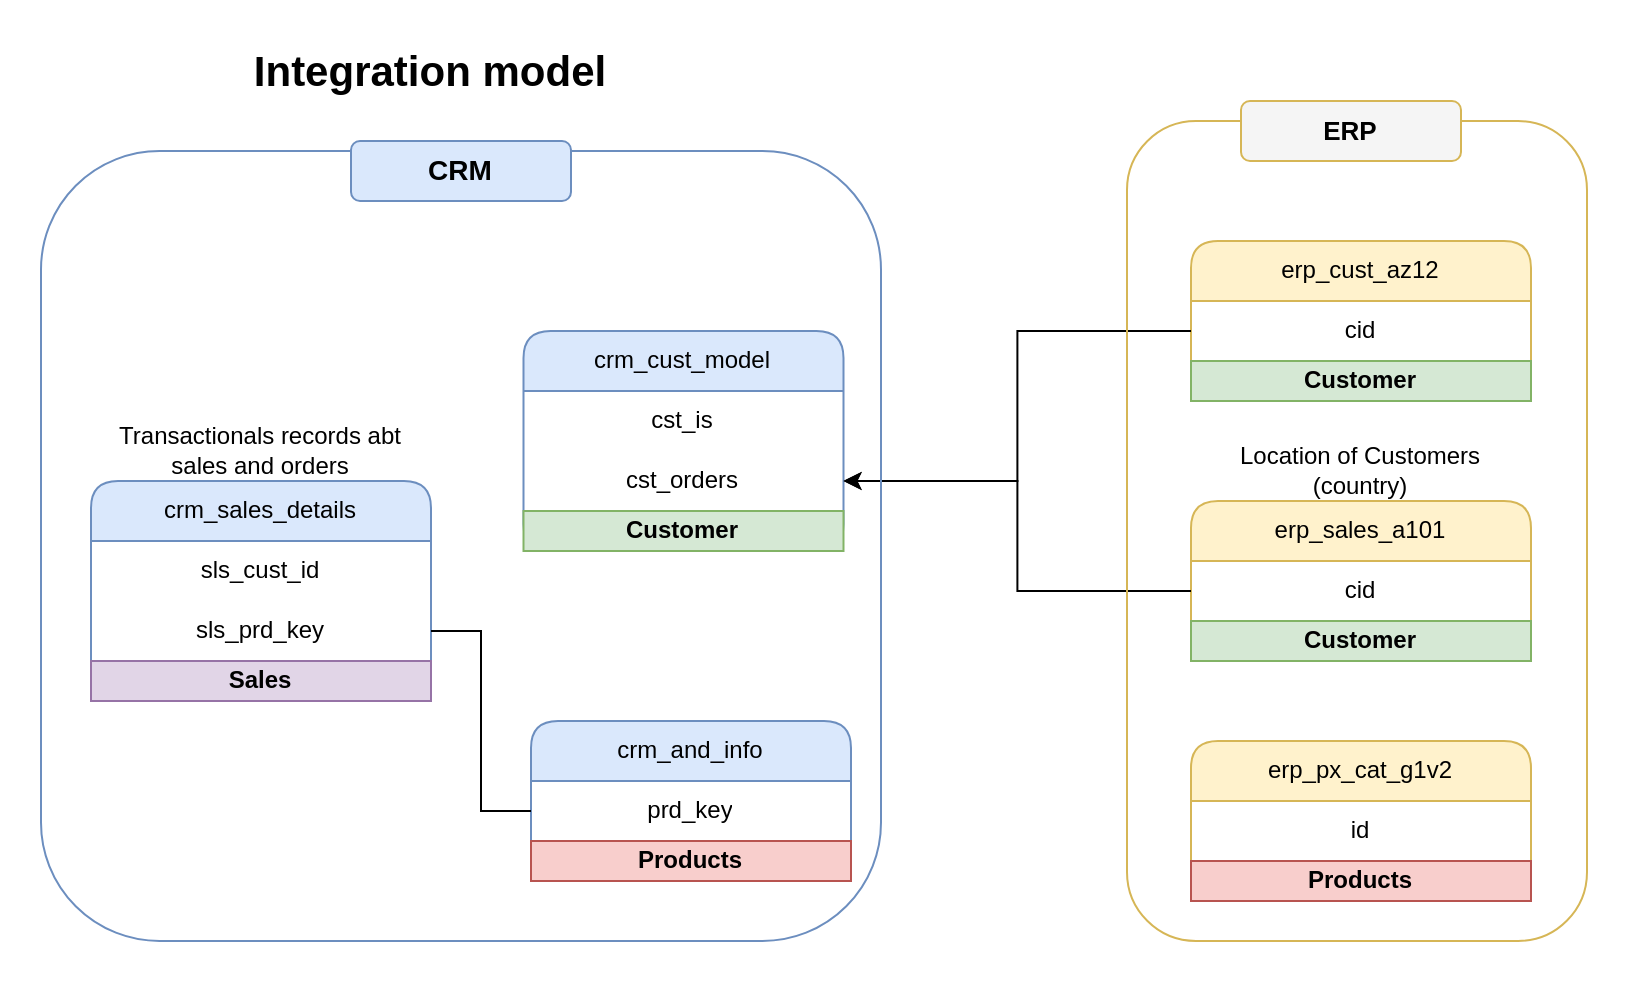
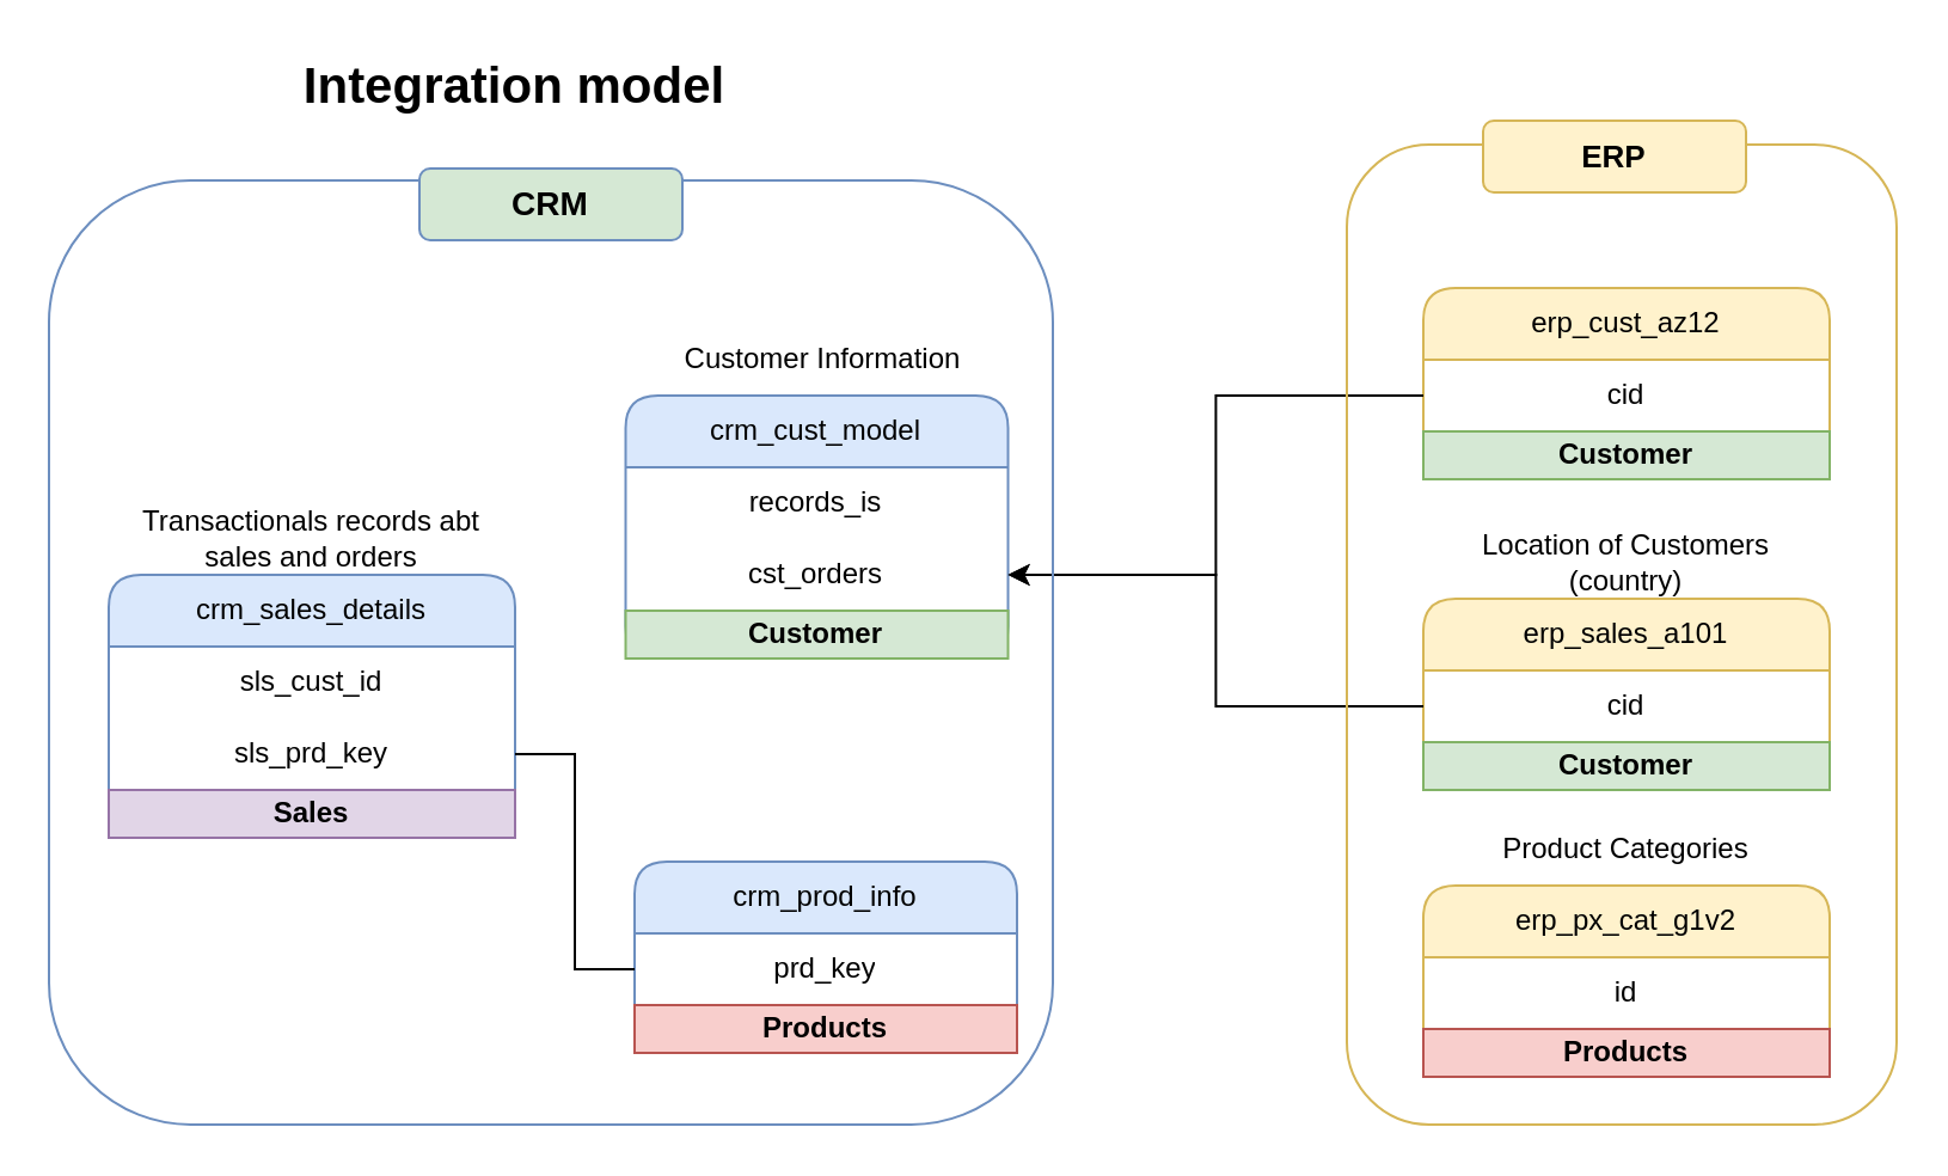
- <mxCell id="33" value="&lt;b&gt;&lt;font style=&quot;font-size: 13px;&quot;&gt;ERP&lt;/font&gt;&lt;/b&gt;" style="rounded=1;whiteSpace=wrap;html=1;fillColor=#f5f5f5;strokeColor=#d6b656;" vertex="1" parent="1"><mxGeometry x="620" y="50" width="110" height="30" as="geometry" /></mxCell>
+ <mxCell id="33" value="&lt;b&gt;&lt;font style=&quot;font-size: 13px;&quot;&gt;ERP&lt;/font&gt;&lt;/b&gt;" style="rounded=1;whiteSpace=wrap;html=1;fillColor=#fff2cc;strokeColor=#d6b656;" vertex="1" parent="1"><mxGeometry x="620" y="50" width="110" height="30" as="geometry" /></mxCell>
- <mxCell id="31" value="&lt;b&gt;&lt;font style=&quot;font-size: 14px;&quot;&gt;CRM&lt;/font&gt;&lt;/b&gt;" style="rounded=1;whiteSpace=wrap;html=1;fillColor=#dae8fc;strokeColor=#6c8ebf;" vertex="1" parent="1"><mxGeometry x="175" y="70" width="110" height="30" as="geometry" /></mxCell>
+ <mxCell id="31" value="&lt;b&gt;&lt;font style=&quot;font-size: 14px;&quot;&gt;CRM&lt;/font&gt;&lt;/b&gt;" style="rounded=1;whiteSpace=wrap;html=1;fillColor=#d5e8d4;strokeColor=#6c8ebf;" vertex="1" parent="1"><mxGeometry x="175" y="70" width="110" height="30" as="geometry" /></mxCell>
+ <mxCell id="6" value="&lt;font&gt;Customer Information&lt;/font&gt;" style="text;html=1;align=center;verticalAlign=middle;whiteSpace=wrap;rounded=0;fontSize=12;" vertex="1" parent="1"><mxGeometry x="268.75" y="135" width="150" height="30" as="geometry" /></mxCell>
- <mxCell id="3" value="cst_is" style="text;strokeColor=none;fillColor=none;align=center;verticalAlign=middle;spacingLeft=4;spacingRight=4;overflow=hidden;points=[[0,0.5],[1,0.5]];portConstraint=eastwest;rotatable=0;whiteSpace=wrap;html=1;rounded=1;shadow=0;glass=0;" vertex="1" parent="2"><mxGeometry y="30" width="160" height="30" as="geometry" /></mxCell>
+ <mxCell id="3" value="records_is" style="text;strokeColor=none;fillColor=none;align=center;verticalAlign=middle;spacingLeft=4;spacingRight=4;overflow=hidden;points=[[0,0.5],[1,0.5]];portConstraint=eastwest;rotatable=0;whiteSpace=wrap;html=1;rounded=1;shadow=0;glass=0;" vertex="1" parent="2"><mxGeometry y="30" width="160" height="30" as="geometry" /></mxCell>
+ <mxCell id="28" value="Product Categories" style="text;html=1;align=center;verticalAlign=middle;whiteSpace=wrap;rounded=0;fontSize=12;fillColor=none;strokeColor=none;" vertex="1" parent="1"><mxGeometry x="605" y="340" width="150" height="30" as="geometry" /></mxCell>
- <mxCell id="7" value="crm_and_info" style="swimlane;fontStyle=0;childLayout=stackLayout;horizontal=1;startSize=30;horizontalStack=0;resizeParent=1;resizeParentMax=0;resizeLast=0;collapsible=1;marginBottom=0;whiteSpace=wrap;html=1;rounded=1;fillColor=#dae8fc;strokeColor=#6c8ebf;shadow=0;glass=0;" vertex="1" parent="1"><mxGeometry x="265" y="360" width="160" height="80" as="geometry" /></mxCell>
+ <mxCell id="7" value="crm_prod_info" style="swimlane;fontStyle=0;childLayout=stackLayout;horizontal=1;startSize=30;horizontalStack=0;resizeParent=1;resizeParentMax=0;resizeLast=0;collapsible=1;marginBottom=0;whiteSpace=wrap;html=1;rounded=1;fillColor=#dae8fc;strokeColor=#6c8ebf;shadow=0;glass=0;" vertex="1" parent="1"><mxGeometry x="265" y="360" width="160" height="80" as="geometry" /></mxCell>
